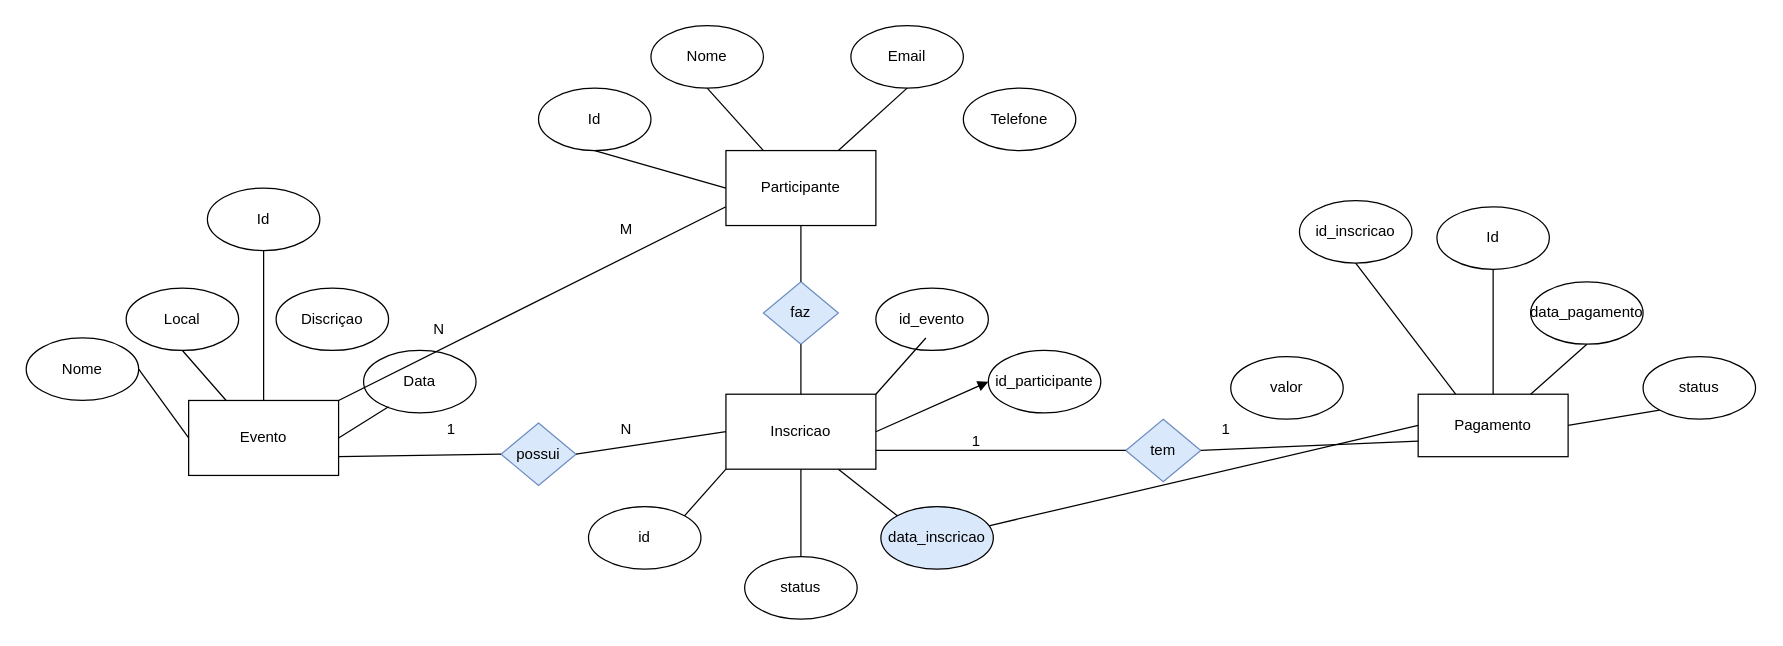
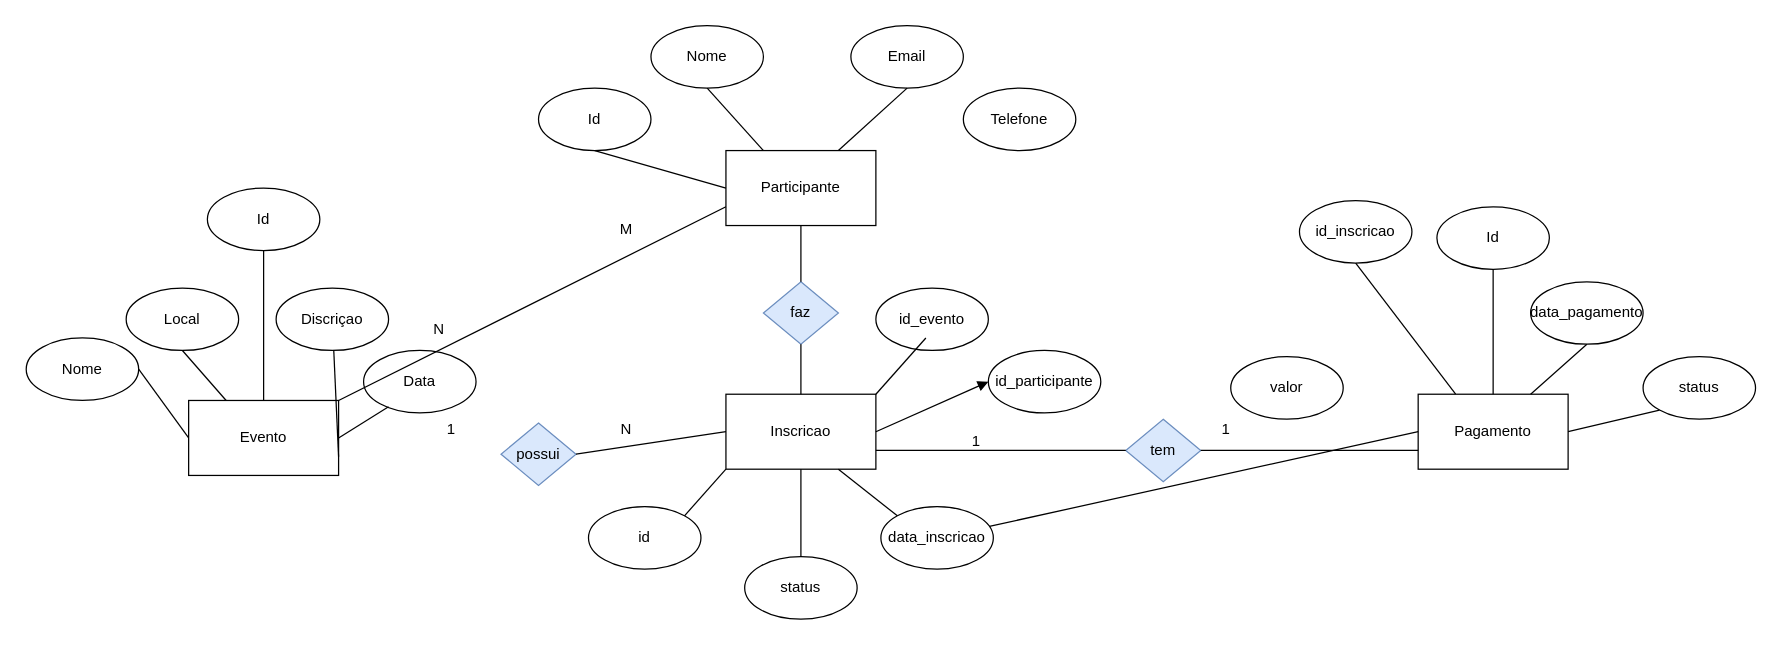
- <mxCell id="5" value="Pagamento" style="rounded=0;whiteSpace=wrap;html=1;" vertex="1" parent="1"><mxGeometry x="1134" y="315" width="120" height="50" as="geometry" /></mxCell>
+ <mxCell id="5" value="Pagamento" style="rounded=0;whiteSpace=wrap;html=1;" vertex="1" parent="1"><mxGeometry x="1134" y="315" width="120" height="60" as="geometry" /></mxCell>
- <mxCell id="44" value="" style="endArrow=none;html=1;entryX=0;entryY=0.5;entryDx=0;entryDy=0;exitX=1;exitY=0.75;exitDx=0;exitDy=0;" edge="1" parent="1" source="4" target="43"><mxGeometry width="50" height="50" relative="1" as="geometry"><mxPoint x="370" y="260" as="sourcePoint" /><mxPoint x="420" y="210" as="targetPoint" /></mxGeometry></mxCell>
+ <mxCell id="44" value="" style="endArrow=none;html=1;exitX=1;exitY=0.75;exitDx=0;exitDy=0;" edge="1" parent="1" source="4" target="15"><mxGeometry width="50" height="50" relative="1" as="geometry"><mxPoint x="370" y="260" as="sourcePoint" /><mxPoint x="420" y="210" as="targetPoint" /></mxGeometry></mxCell>
- <mxCell id="36" value="data_inscricao" style="ellipse;whiteSpace=wrap;html=1;fillColor=#dae8fc;" vertex="1" parent="1"><mxGeometry x="704" y="405" width="90" height="50" as="geometry" /></mxCell>
+ <mxCell id="36" value="data_inscricao" style="ellipse;whiteSpace=wrap;html=1;" vertex="1" parent="1"><mxGeometry x="704" y="405" width="90" height="50" as="geometry" /></mxCell>
